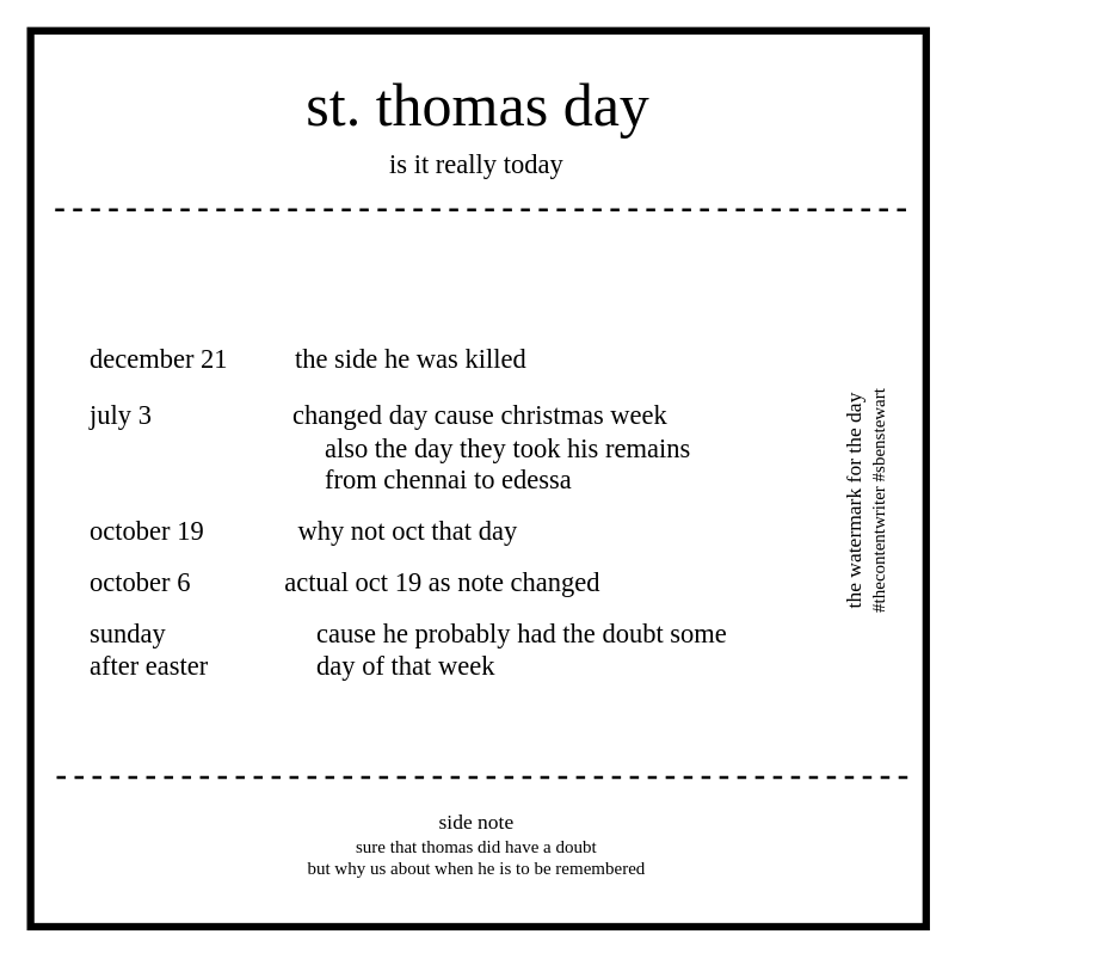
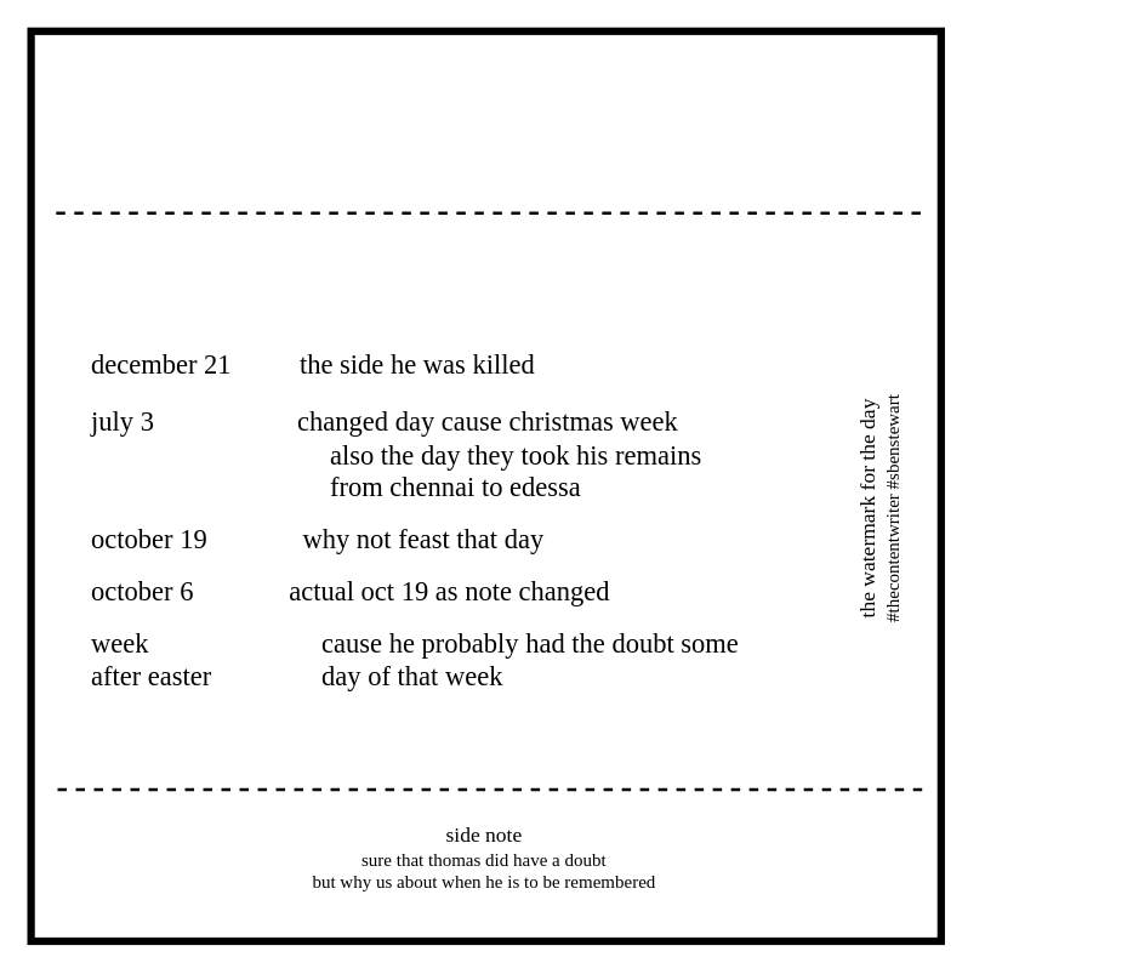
- <mxCell id="3" value="&lt;font face=&quot;xkcd&quot;&gt;&lt;span style=&quot;font-size: 40px&quot;&gt;st. thomas day&lt;/span&gt;&lt;br&gt;&lt;/font&gt;" style="text;html=1;strokeColor=none;fillColor=none;align=center;verticalAlign=middle;whiteSpace=wrap;rounded=0;" parent="1" vertex="1"><mxGeometry x="110" y="60" width="420" height="20" as="geometry" /></mxCell>
- <mxCell id="4" value="&lt;font face=&quot;xkcd&quot;&gt;&lt;span style=&quot;font-size: 18px&quot;&gt;is it really today&lt;/span&gt;&lt;br&gt;&lt;/font&gt;" style="text;html=1;strokeColor=none;fillColor=none;align=center;verticalAlign=middle;whiteSpace=wrap;rounded=0;" parent="1" vertex="1"><mxGeometry x="79" y="100" width="480" height="20" as="geometry" /></mxCell>
- <mxCell id="12" value="&lt;div&gt;&lt;span style=&quot;font-size: 18px ; font-family: &amp;#34;xkcd&amp;#34;&quot;&gt;october 19&amp;nbsp; &amp;nbsp; &amp;nbsp; &amp;nbsp; &amp;nbsp; &amp;nbsp; &amp;nbsp; why not oct that day&lt;/span&gt;&lt;/div&gt;" style="text;html=1;strokeColor=none;fillColor=none;align=left;verticalAlign=middle;whiteSpace=wrap;rounded=0;" vertex="1" parent="1"><mxGeometry x="58" y="345" width="480" height="20" as="geometry" /></mxCell>
+ <mxCell id="12" value="&lt;div&gt;&lt;span style=&quot;font-size: 18px ; font-family: &amp;#34;xkcd&amp;#34;&quot;&gt;october 19&amp;nbsp; &amp;nbsp; &amp;nbsp; &amp;nbsp; &amp;nbsp; &amp;nbsp; &amp;nbsp; why not feast that day&lt;/span&gt;&lt;/div&gt;" style="text;html=1;strokeColor=none;fillColor=none;align=left;verticalAlign=middle;whiteSpace=wrap;rounded=0;" vertex="1" parent="1"><mxGeometry x="58" y="345" width="480" height="20" as="geometry" /></mxCell>
- <mxCell id="14" value="&lt;div&gt;&lt;span style=&quot;font-size: 18px ; font-family: &amp;#34;xkcd&amp;#34;&quot;&gt;sunday&amp;nbsp;&lt;/span&gt;&lt;/div&gt;&lt;div&gt;&lt;span style=&quot;font-size: 18px ; font-family: &amp;#34;xkcd&amp;#34;&quot;&gt;after easter&amp;nbsp;&lt;/span&gt;&lt;/div&gt;" style="text;html=1;strokeColor=none;fillColor=none;align=left;verticalAlign=middle;whiteSpace=wrap;rounded=0;" vertex="1" parent="1"><mxGeometry x="58" y="420" width="132" height="30" as="geometry" /></mxCell>
+ <mxCell id="14" value="&lt;div&gt;&lt;span style=&quot;font-size: 18px ; font-family: &amp;#34;xkcd&amp;#34;&quot;&gt;week&amp;nbsp;&lt;/span&gt;&lt;/div&gt;&lt;div&gt;&lt;span style=&quot;font-size: 18px ; font-family: &amp;#34;xkcd&amp;#34;&quot;&gt;after easter&amp;nbsp;&lt;/span&gt;&lt;/div&gt;" style="text;html=1;strokeColor=none;fillColor=none;align=left;verticalAlign=middle;whiteSpace=wrap;rounded=0;" vertex="1" parent="1"><mxGeometry x="58" y="420" width="132" height="30" as="geometry" /></mxCell>
